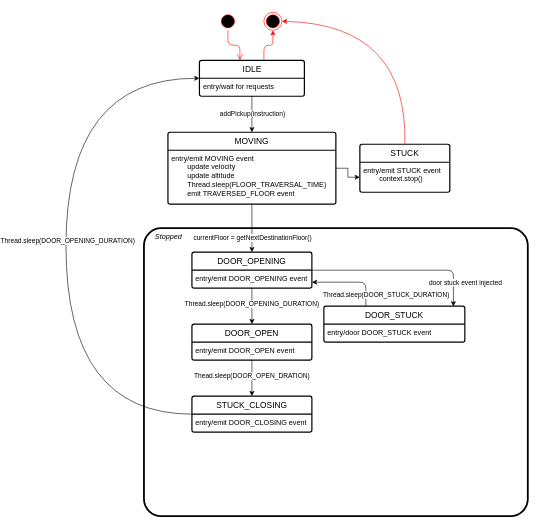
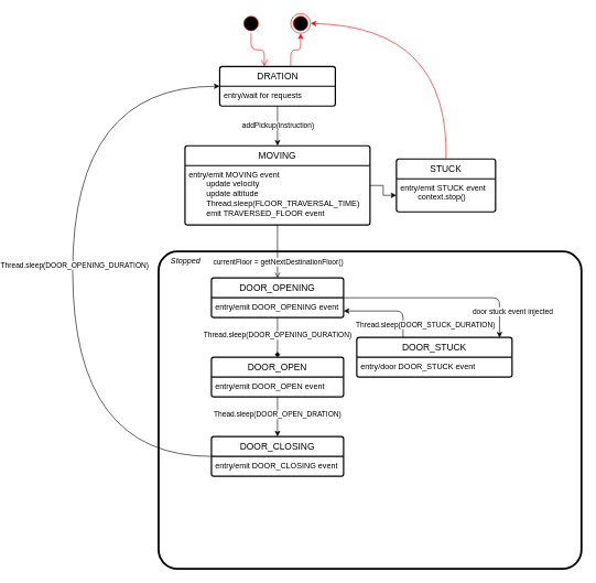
- <mxCell id="13" value="IDLE" style="swimlane;childLayout=stackLayout;horizontal=1;startSize=30;horizontalStack=0;rounded=1;fontSize=14;fontStyle=0;strokeWidth=2;resizeParent=0;resizeLast=1;shadow=0;dashed=0;align=center;arcSize=4;whiteSpace=wrap;html=1;" parent="1" vertex="1"><mxGeometry x="242.5" y="100" width="175" height="60" as="geometry" /></mxCell>
+ <mxCell id="13" value="DRATION" style="swimlane;childLayout=stackLayout;horizontal=1;startSize=30;horizontalStack=0;rounded=1;fontSize=14;fontStyle=0;strokeWidth=2;resizeParent=0;resizeLast=1;shadow=0;dashed=0;align=center;arcSize=4;whiteSpace=wrap;html=1;" parent="1" vertex="1"><mxGeometry x="242.5" y="100" width="175" height="60" as="geometry" /></mxCell>
- <mxCell id="23" style="edgeStyle=orthogonalEdgeStyle;rounded=0;orthogonalLoop=1;jettySize=auto;html=1;" parent="1" source="26" target="17" edge="1"><mxGeometry relative="1" as="geometry" /></mxCell>
+ <mxCell id="23" style="edgeStyle=orthogonalEdgeStyle;rounded=0;orthogonalLoop=1;jettySize=auto;html=1;endArrow=open;" parent="1" source="26" target="17" edge="1"><mxGeometry relative="1" as="geometry" /></mxCell>
- <mxCell id="28" style="edgeStyle=orthogonalEdgeStyle;rounded=0;orthogonalLoop=1;jettySize=auto;html=1;" parent="1" source="18" target="21" edge="1"><mxGeometry relative="1" as="geometry" /></mxCell>
+ <mxCell id="28" style="edgeStyle=orthogonalEdgeStyle;rounded=0;orthogonalLoop=1;jettySize=auto;html=1;endArrow=diamond;" parent="1" source="18" target="21" edge="1"><mxGeometry relative="1" as="geometry" /></mxCell>
- <mxCell id="9" value="STUCK_CLOSING" style="swimlane;childLayout=stackLayout;horizontal=1;startSize=30;horizontalStack=0;rounded=1;fontSize=14;fontStyle=0;strokeWidth=2;resizeParent=0;resizeLast=1;shadow=0;dashed=0;align=center;arcSize=4;whiteSpace=wrap;html=1;" parent="1" vertex="1"><mxGeometry x="230" y="660" width="200" height="60" as="geometry" /></mxCell>
+ <mxCell id="9" value="DOOR_CLOSING" style="swimlane;childLayout=stackLayout;horizontal=1;startSize=30;horizontalStack=0;rounded=1;fontSize=14;fontStyle=0;strokeWidth=2;resizeParent=0;resizeLast=1;shadow=0;dashed=0;align=center;arcSize=4;whiteSpace=wrap;html=1;" parent="1" vertex="1"><mxGeometry x="230" y="660" width="200" height="60" as="geometry" /></mxCell>
